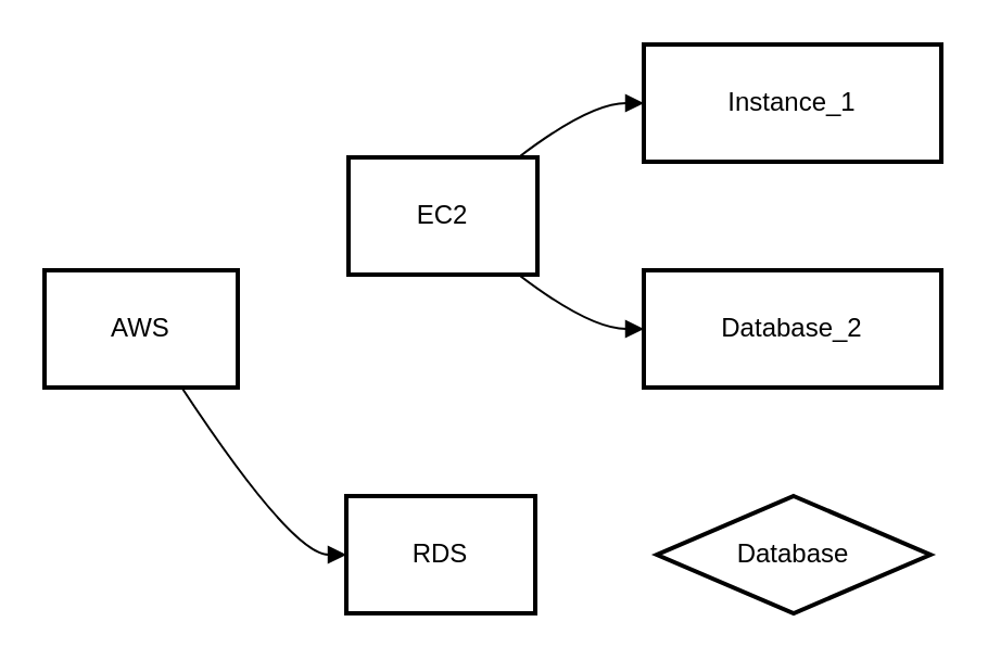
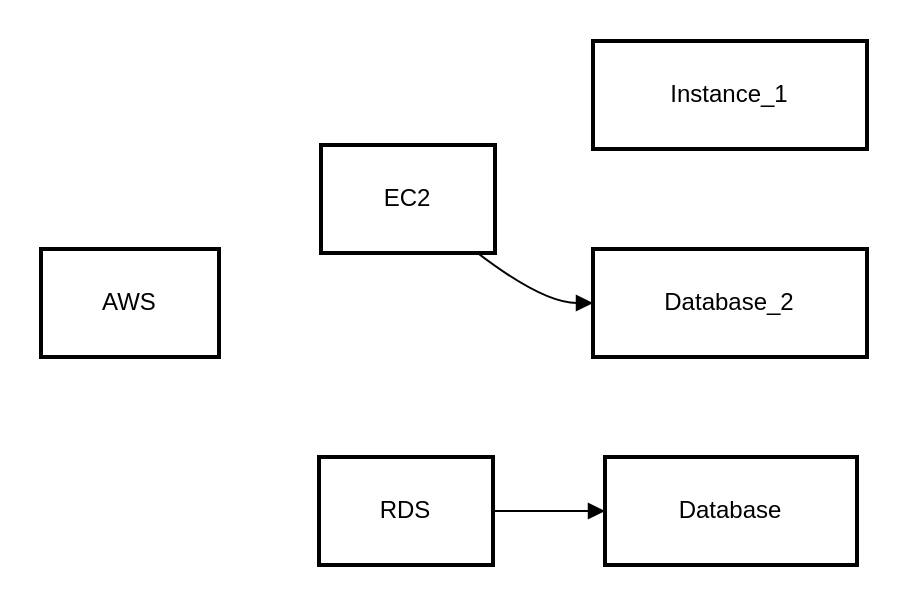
- <mxCell id="9" value="" style="curved=1;startArrow=none;endArrow=block;exitX=0.9;exitY=0;entryX=0;entryY=0.5;" edge="1" parent="1" source="3" target="5"><mxGeometry relative="1" as="geometry"><Array as="points"><mxPoint x="271" y="47" /></Array></mxGeometry></mxCell>
- <mxCell id="8" value="" style="curved=1;startArrow=none;endArrow=block;exitX=0.71;exitY=1;entryX=0;entryY=0.5;" edge="1" parent="1" source="2" target="4"><mxGeometry relative="1" as="geometry"><Array as="points"><mxPoint x="134" y="255" /></Array></mxGeometry></mxCell>
+ <mxCell id="11" value="" style="curved=1;startArrow=none;endArrow=block;exitX=1;exitY=0.5;entryX=0;entryY=0.5;" edge="1" parent="1" source="4" target="7"><mxGeometry relative="1" as="geometry"><Array as="points" /></mxGeometry></mxCell>
- <mxCell id="7" value="Database" style="rhombus;whiteSpace=wrap;strokeWidth=2;" vertex="1" parent="1"><mxGeometry x="302" y="228" width="126" height="54" as="geometry" /></mxCell>
+ <mxCell id="7" value="Database" style="whiteSpace=wrap;strokeWidth=2;" vertex="1" parent="1"><mxGeometry x="302" y="228" width="126" height="54" as="geometry" /></mxCell>
